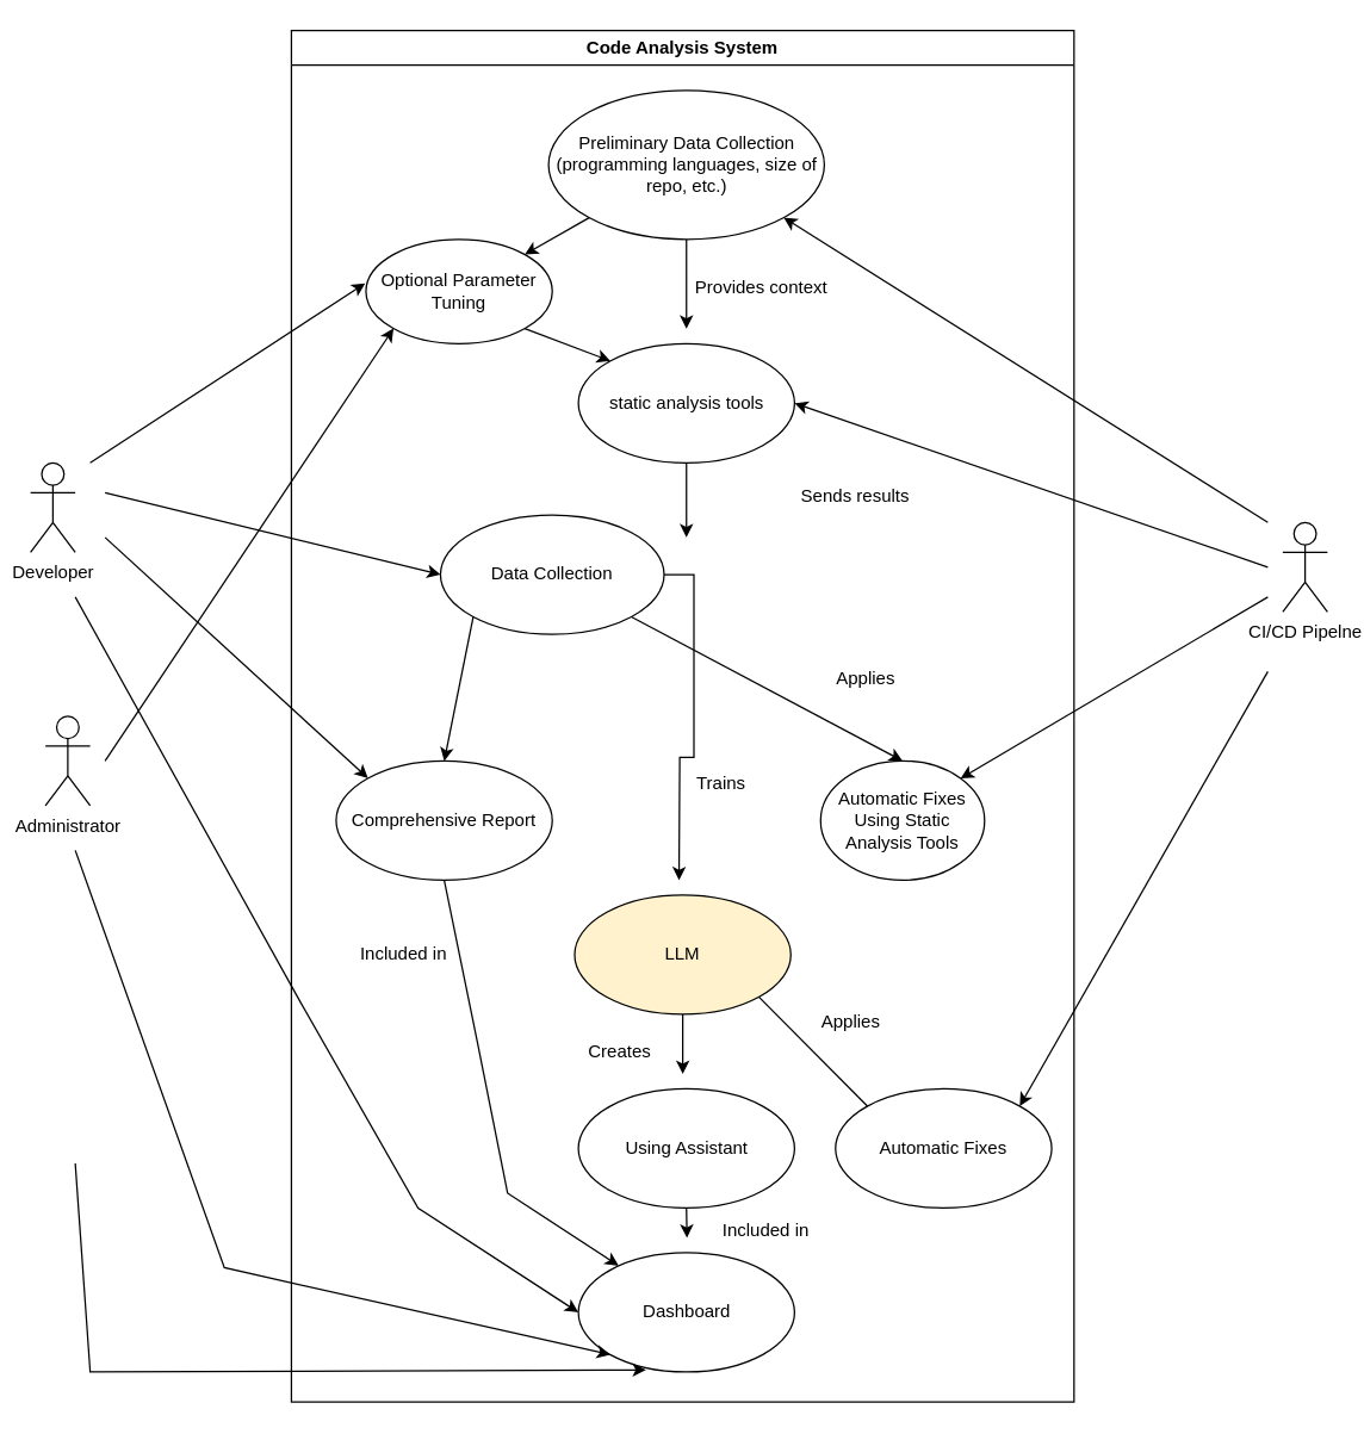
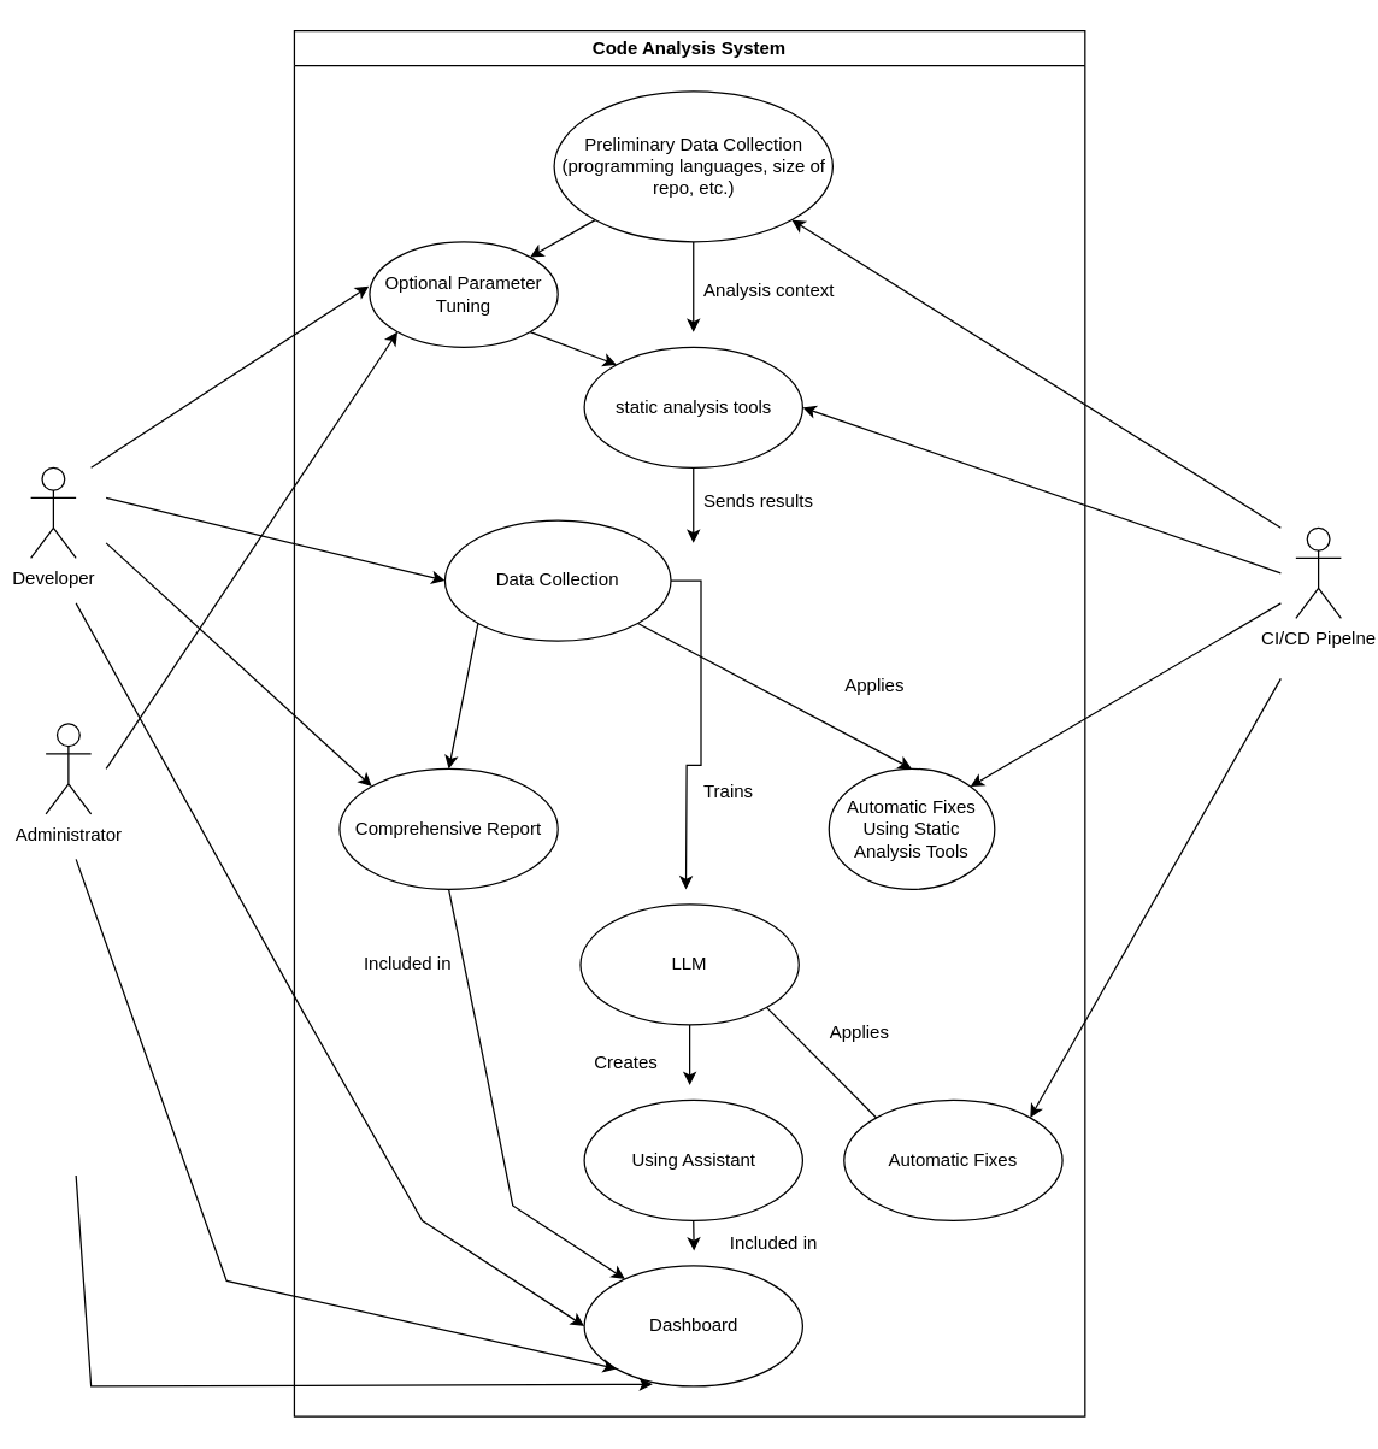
- <mxCell id="34" value="Provides context" style="text;html=1;align=center;verticalAlign=middle;resizable=0;points=[];autosize=1;strokeColor=none;fillColor=none;" parent="1" vertex="1"><mxGeometry x="455" y="178" width="110" height="30" as="geometry" /></mxCell>
+ <mxCell id="34" value="Analysis context" style="text;html=1;align=center;verticalAlign=middle;resizable=0;points=[];autosize=1;strokeColor=none;fillColor=none;" parent="1" vertex="1"><mxGeometry x="455" y="178" width="110" height="30" as="geometry" /></mxCell>
- <mxCell id="21" value="Sends results" style="text;html=1;align=center;verticalAlign=middle;resizable=0;points=[];autosize=1;strokeColor=none;fillColor=none;" parent="4" vertex="1"><mxGeometry x="327.5" y="298" width="100" height="30" as="geometry" /></mxCell>
+ <mxCell id="21" value="Sends results" style="text;html=1;align=center;verticalAlign=middle;resizable=0;points=[];autosize=1;strokeColor=none;fillColor=none;" parent="4" vertex="1"><mxGeometry x="257.5" y="298" width="100" height="30" as="geometry" /></mxCell>
- <mxCell id="7" value="LLM" style="ellipse;whiteSpace=wrap;html=1;fillColor=#fff2cc;" parent="4" vertex="1"><mxGeometry x="190" y="580" width="145" height="80" as="geometry" /></mxCell>
+ <mxCell id="7" value="LLM" style="ellipse;whiteSpace=wrap;html=1;" parent="4" vertex="1"><mxGeometry x="190" y="580" width="145" height="80" as="geometry" /></mxCell>
